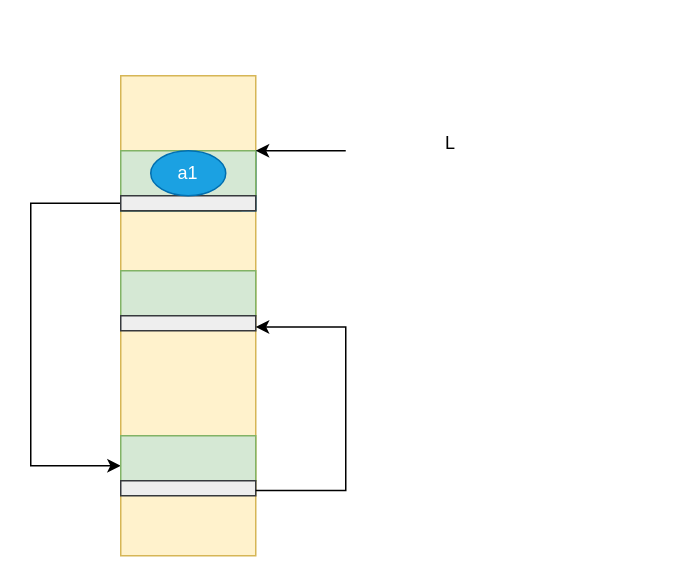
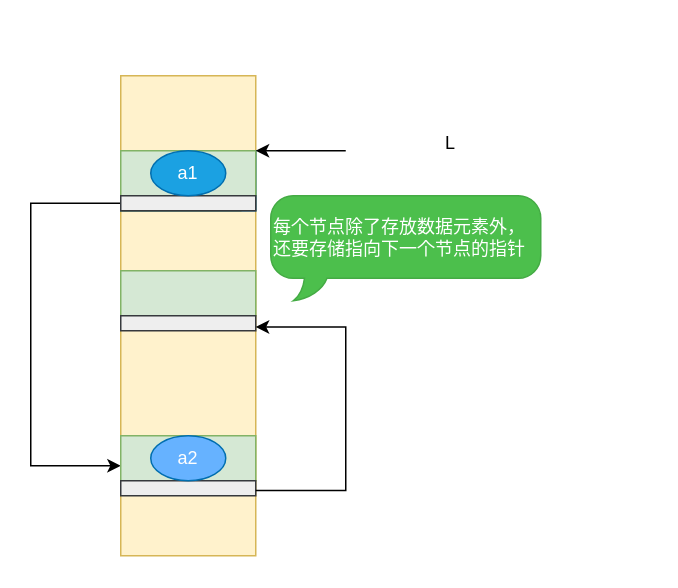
+ <mxCell id="20" value="&lt;font color=&quot;#ffffff&quot;&gt;每个节点除了存放数据元素外，还要存储指向下一个节点的指针&lt;/font&gt;" style="whiteSpace=wrap;html=1;shape=mxgraph.basic.roundRectCallout;dx=30;dy=15;size=15;boundedLbl=1;align=left;gradientDirection=north;fillColor=#4CBF4C;strokeColor=#44AB44;" vertex="1" parent="2"><mxGeometry x="160" y="110" width="180" height="70" as="geometry" /></mxCell>
+ <mxCell id="16" value="a2" style="ellipse;whiteSpace=wrap;html=1;strokeColor=#006EAF;fontColor=#ffffff;fillColor=#66B2FF;" vertex="1" parent="13"><mxGeometry x="20" width="50" height="30" as="geometry" /></mxCell>
